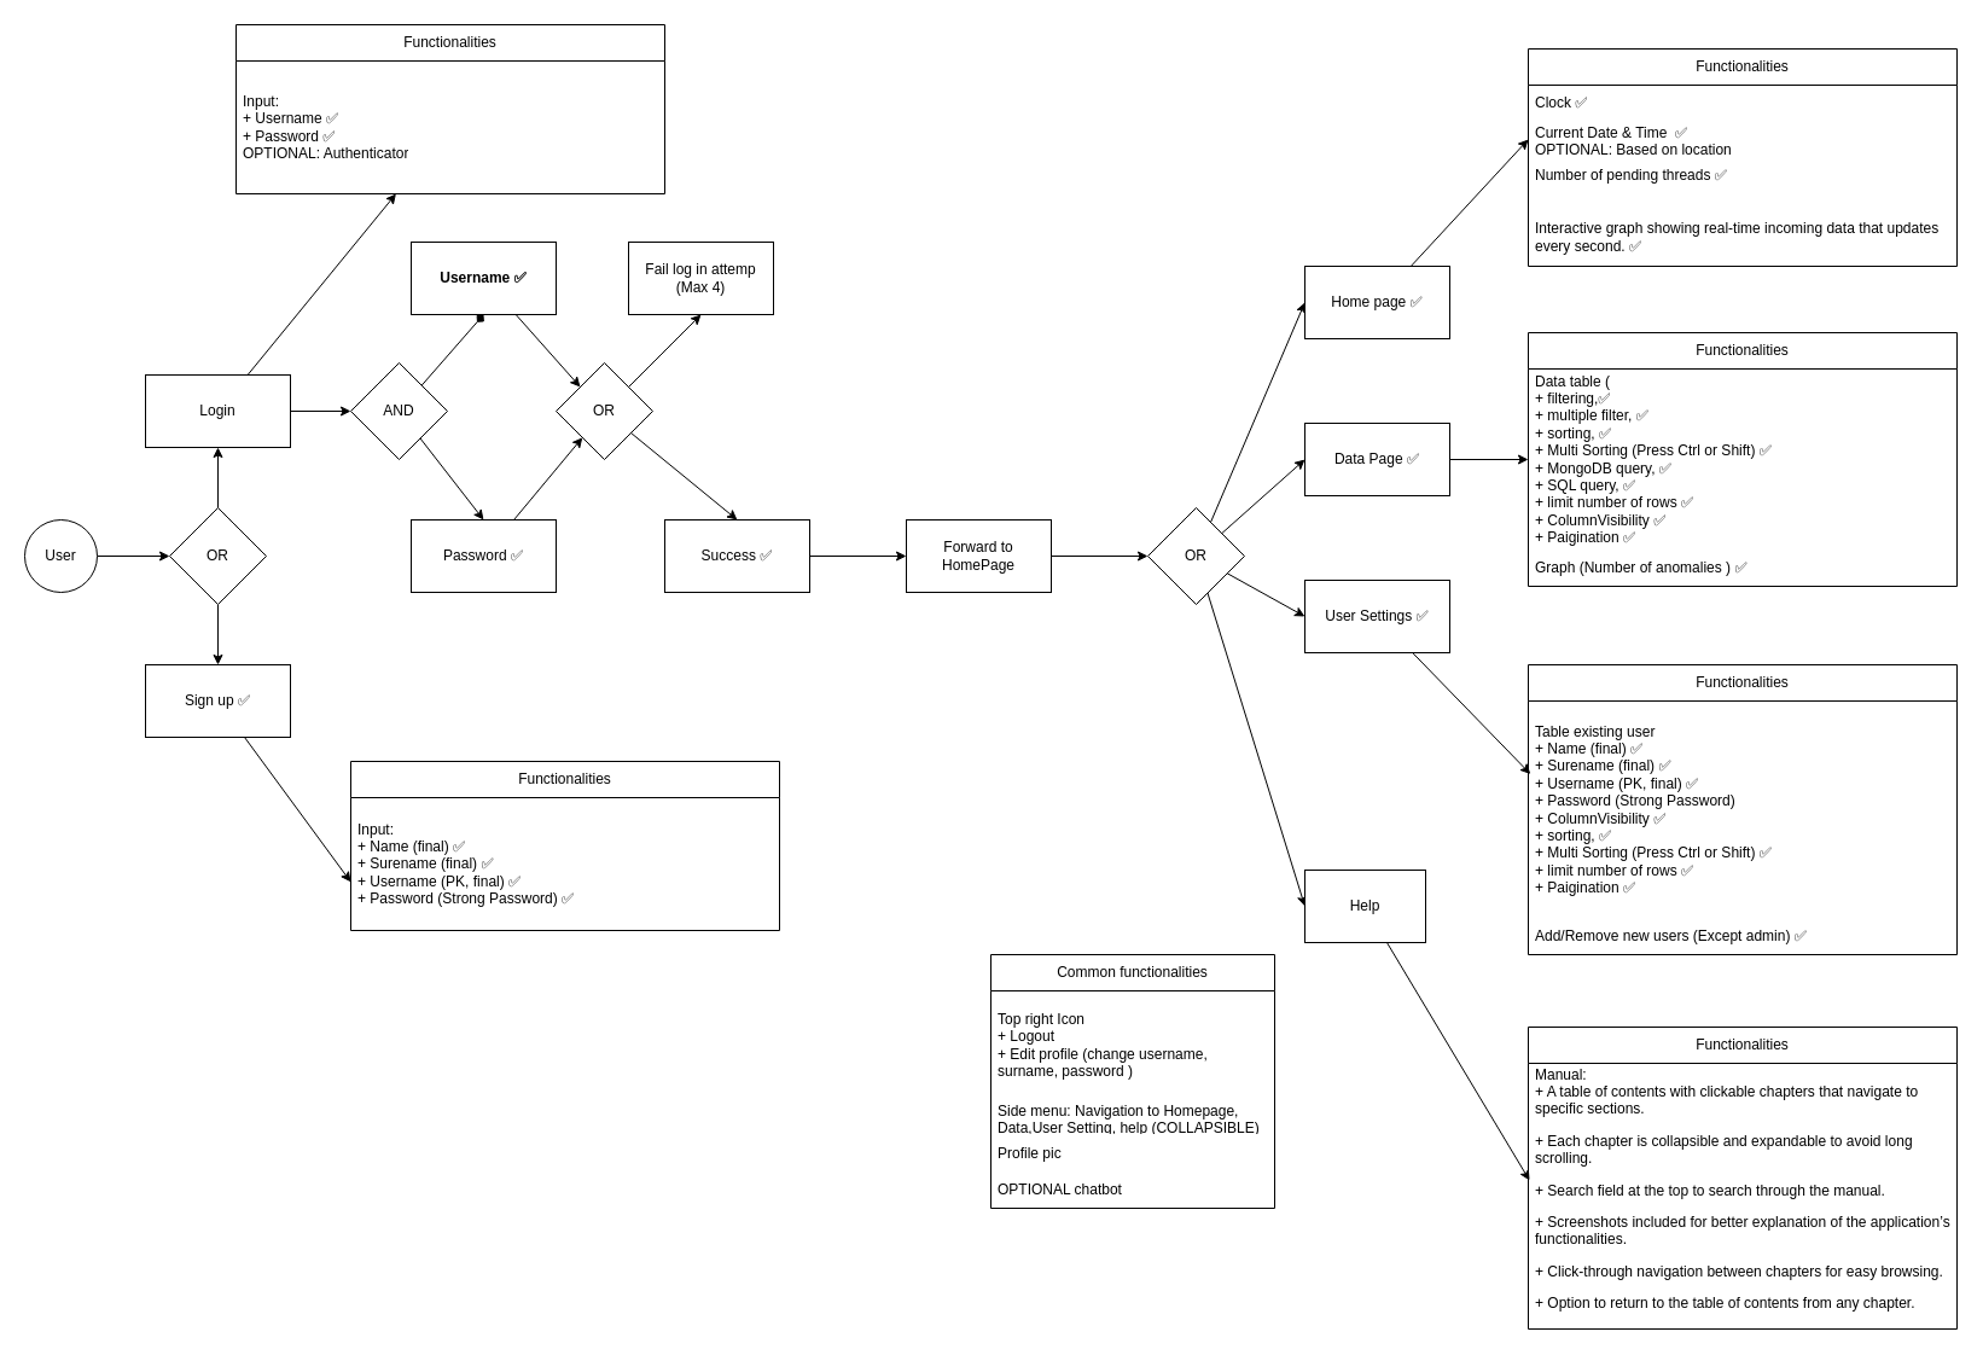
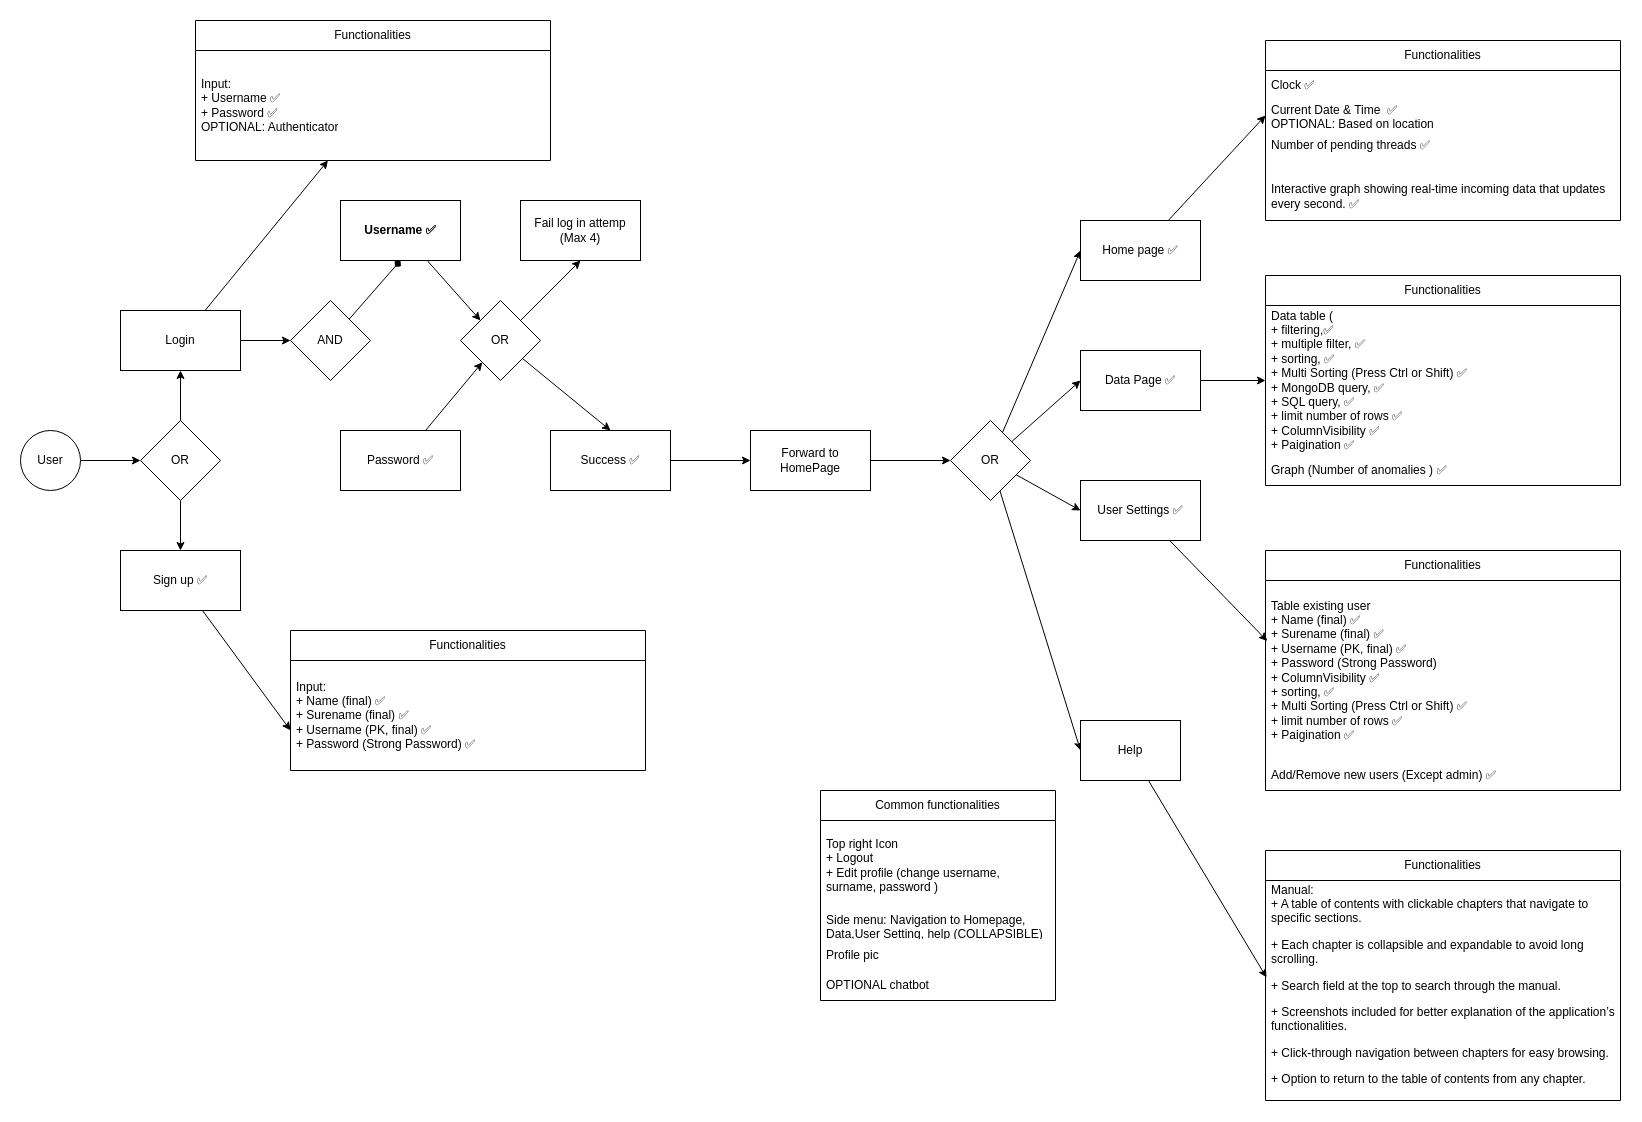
- <mxCell id="13" style="edgeStyle=none;html=1;entryX=0.5;entryY=0;entryDx=0;entryDy=0;" parent="1" source="14" target="18" edge="1"><mxGeometry relative="1" as="geometry" /></mxCell>
